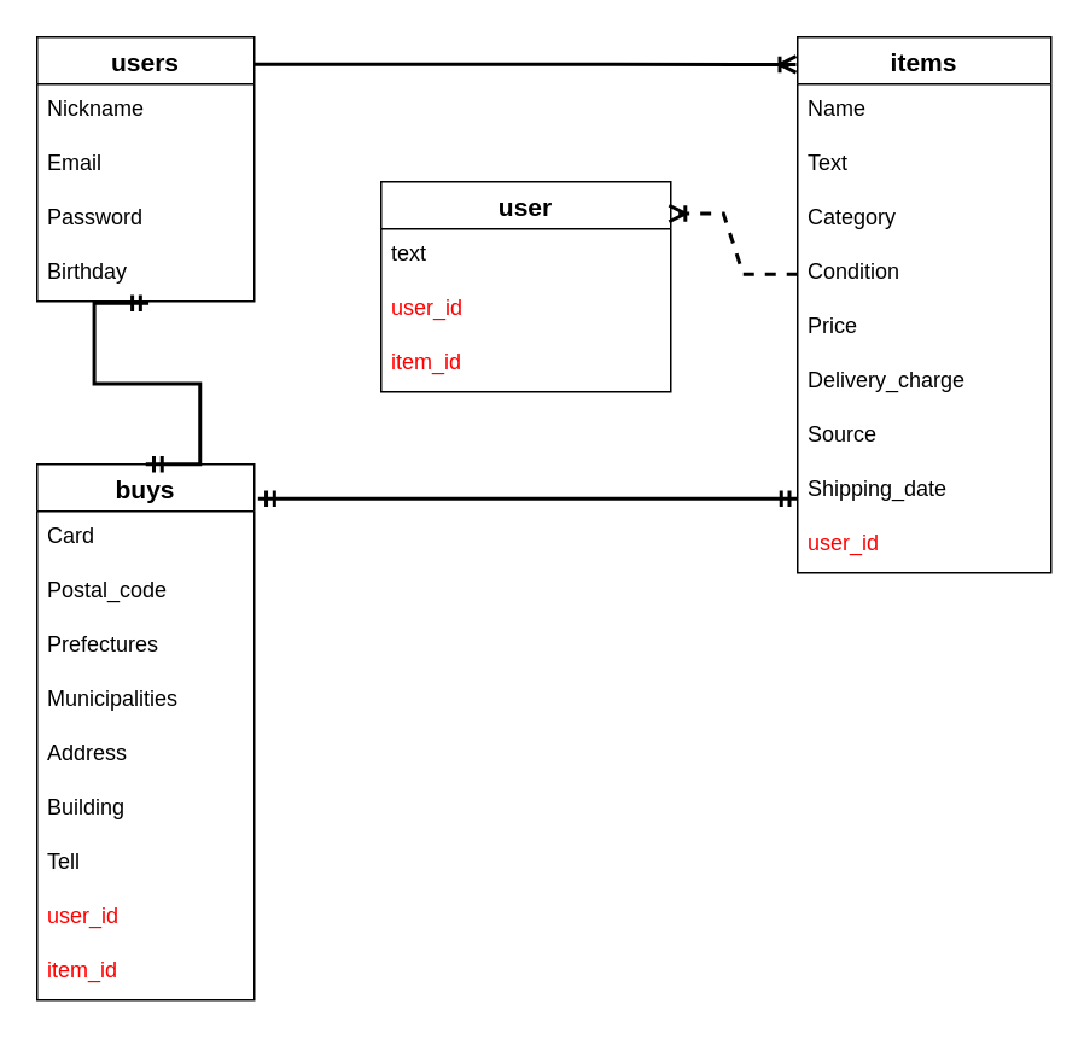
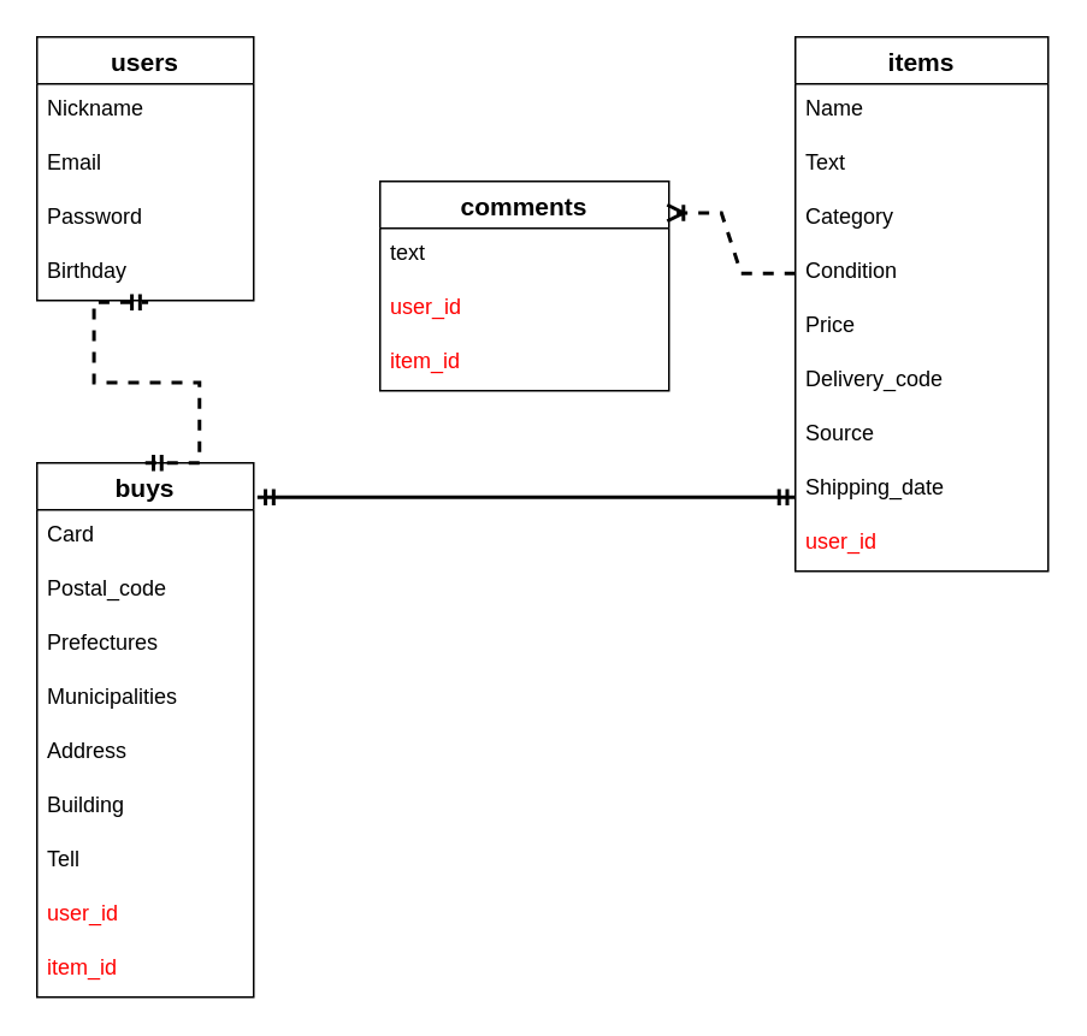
- <mxCell id="31" value="" style="edgeStyle=entityRelationEdgeStyle;fontSize=12;html=1;endArrow=ERoneToMany;entryX=-0.006;entryY=0.051;entryDx=0;entryDy=0;strokeWidth=2;exitX=1;exitY=0.103;exitDx=0;exitDy=0;exitPerimeter=0;entryPerimeter=0;rounded=0;" parent="1" source="2" target="17" edge="1"><mxGeometry width="100" height="100" relative="1" as="geometry"><mxPoint x="180" y="36" as="sourcePoint" /><mxPoint x="330" y="160" as="targetPoint" /></mxGeometry></mxCell>
- <mxCell id="27" value="user" style="swimlane;fontStyle=1;childLayout=stackLayout;horizontal=1;startSize=26;horizontalStack=0;resizeParent=1;resizeParentMax=0;resizeLast=0;collapsible=1;marginBottom=0;align=center;fontSize=14;rounded=0;" parent="1" vertex="1"><mxGeometry x="210" y="100" width="160" height="116" as="geometry" /></mxCell>
+ <mxCell id="27" value="comments" style="swimlane;fontStyle=1;childLayout=stackLayout;horizontal=1;startSize=26;horizontalStack=0;resizeParent=1;resizeParentMax=0;resizeLast=0;collapsible=1;marginBottom=0;align=center;fontSize=14;rounded=0;" parent="1" vertex="1"><mxGeometry x="210" y="100" width="160" height="116" as="geometry" /></mxCell>
- <mxCell id="23" value="Delivery_charge" style="text;strokeColor=none;fillColor=none;spacingLeft=4;spacingRight=4;overflow=hidden;rotatable=0;points=[[0,0.5],[1,0.5]];portConstraint=eastwest;fontSize=12;rounded=0;" parent="17" vertex="1"><mxGeometry y="176" width="140" height="30" as="geometry" /></mxCell>
+ <mxCell id="23" value="Delivery_code" style="text;strokeColor=none;fillColor=none;spacingLeft=4;spacingRight=4;overflow=hidden;rotatable=0;points=[[0,0.5],[1,0.5]];portConstraint=eastwest;fontSize=12;rounded=0;" parent="17" vertex="1"><mxGeometry y="176" width="140" height="30" as="geometry" /></mxCell>
- <mxCell id="32" value="" style="edgeStyle=entityRelationEdgeStyle;fontSize=12;html=1;endArrow=ERmandOne;startArrow=ERmandOne;fontColor=#FF0000;strokeWidth=2;entryX=0.513;entryY=1.033;entryDx=0;entryDy=0;entryPerimeter=0;exitX=0.5;exitY=0;exitDx=0;exitDy=0;rounded=0;" parent="1" source="7" target="6" edge="1"><mxGeometry width="100" height="100" relative="1" as="geometry"><mxPoint x="260" y="260" as="sourcePoint" /><mxPoint x="360" y="160" as="targetPoint" /></mxGeometry></mxCell>
+ <mxCell id="32" value="" style="edgeStyle=entityRelationEdgeStyle;fontSize=12;html=1;endArrow=ERmandOne;startArrow=ERmandOne;fontColor=#FF0000;strokeWidth=2;entryX=0.513;entryY=1.033;entryDx=0;entryDy=0;entryPerimeter=0;exitX=0.5;exitY=0;exitDx=0;exitDy=0;rounded=0;dashed=1;" parent="1" source="7" target="6" edge="1"><mxGeometry width="100" height="100" relative="1" as="geometry"><mxPoint x="260" y="260" as="sourcePoint" /><mxPoint x="360" y="160" as="targetPoint" /></mxGeometry></mxCell>
